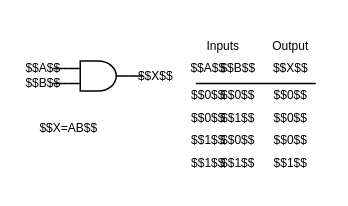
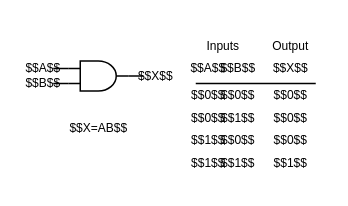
- <mxCell id="27" value="$$X=AB$$" style="text;html=1;align=center;verticalAlign=middle;resizable=0;points=[];autosize=1;strokeColor=none;fillColor=none;fontSize=8;" vertex="1" parent="1"><mxGeometry x="20" y="75" width="50" height="20" as="geometry" /></mxCell>
+ <mxCell id="27" value="$$X=AB$$" style="text;html=1;align=center;verticalAlign=middle;resizable=0;points=[];autosize=1;strokeColor=none;fillColor=none;fontSize=8;" vertex="1" parent="1"><mxGeometry x="40" y="75" width="50" height="20" as="geometry" /></mxCell>
